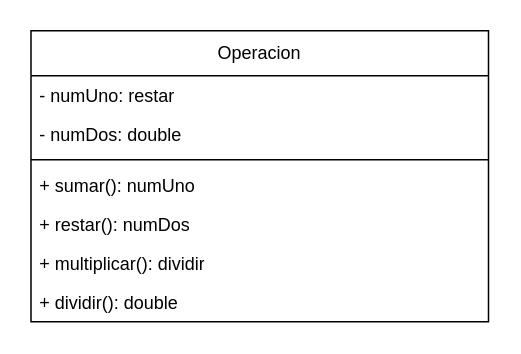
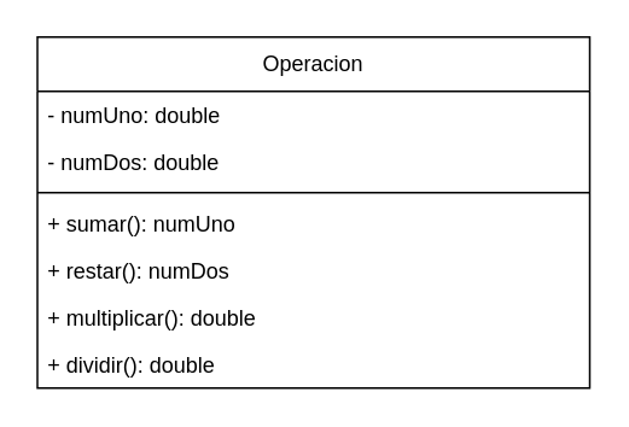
- <mxCell id="3" value="- numUno: restar" style="text;strokeColor=none;fillColor=none;align=left;verticalAlign=top;spacingLeft=4;spacingRight=4;overflow=hidden;rotatable=0;points=[[0,0.5],[1,0.5]];portConstraint=eastwest;whiteSpace=wrap;html=1;" vertex="1" parent="2"><mxGeometry y="30" width="305" height="26" as="geometry" /></mxCell>
+ <mxCell id="3" value="- numUno: double" style="text;strokeColor=none;fillColor=none;align=left;verticalAlign=top;spacingLeft=4;spacingRight=4;overflow=hidden;rotatable=0;points=[[0,0.5],[1,0.5]];portConstraint=eastwest;whiteSpace=wrap;html=1;" vertex="1" parent="2"><mxGeometry y="30" width="305" height="26" as="geometry" /></mxCell>
- <mxCell id="8" value="+ multiplicar(): dividir" style="text;strokeColor=none;fillColor=none;align=left;verticalAlign=top;spacingLeft=4;spacingRight=4;overflow=hidden;rotatable=0;points=[[0,0.5],[1,0.5]];portConstraint=eastwest;whiteSpace=wrap;html=1;" vertex="1" parent="2"><mxGeometry y="142" width="305" height="26" as="geometry" /></mxCell>
+ <mxCell id="8" value="+ multiplicar(): double" style="text;strokeColor=none;fillColor=none;align=left;verticalAlign=top;spacingLeft=4;spacingRight=4;overflow=hidden;rotatable=0;points=[[0,0.5],[1,0.5]];portConstraint=eastwest;whiteSpace=wrap;html=1;" vertex="1" parent="2"><mxGeometry y="142" width="305" height="26" as="geometry" /></mxCell>
